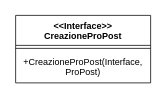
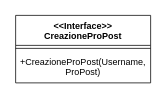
- <mxCell id="4" value="&lt;div&gt;+CreazioneProPost(Interface, ProPost)&lt;br&gt;&lt;/div&gt;" style="text;strokeColor=none;fillColor=none;align=center;verticalAlign=top;spacingLeft=4;spacingRight=4;overflow=hidden;rotatable=0;points=[[0,0.5],[1,0.5]];portConstraint=eastwest;whiteSpace=wrap;html=1;" vertex="1" parent="2"><mxGeometry y="48" width="180" height="42" as="geometry" /></mxCell>
+ <mxCell id="4" value="&lt;div&gt;+CreazioneProPost(Username, ProPost)&lt;br&gt;&lt;/div&gt;" style="text;strokeColor=none;fillColor=none;align=center;verticalAlign=top;spacingLeft=4;spacingRight=4;overflow=hidden;rotatable=0;points=[[0,0.5],[1,0.5]];portConstraint=eastwest;whiteSpace=wrap;html=1;" vertex="1" parent="2"><mxGeometry y="48" width="180" height="42" as="geometry" /></mxCell>
